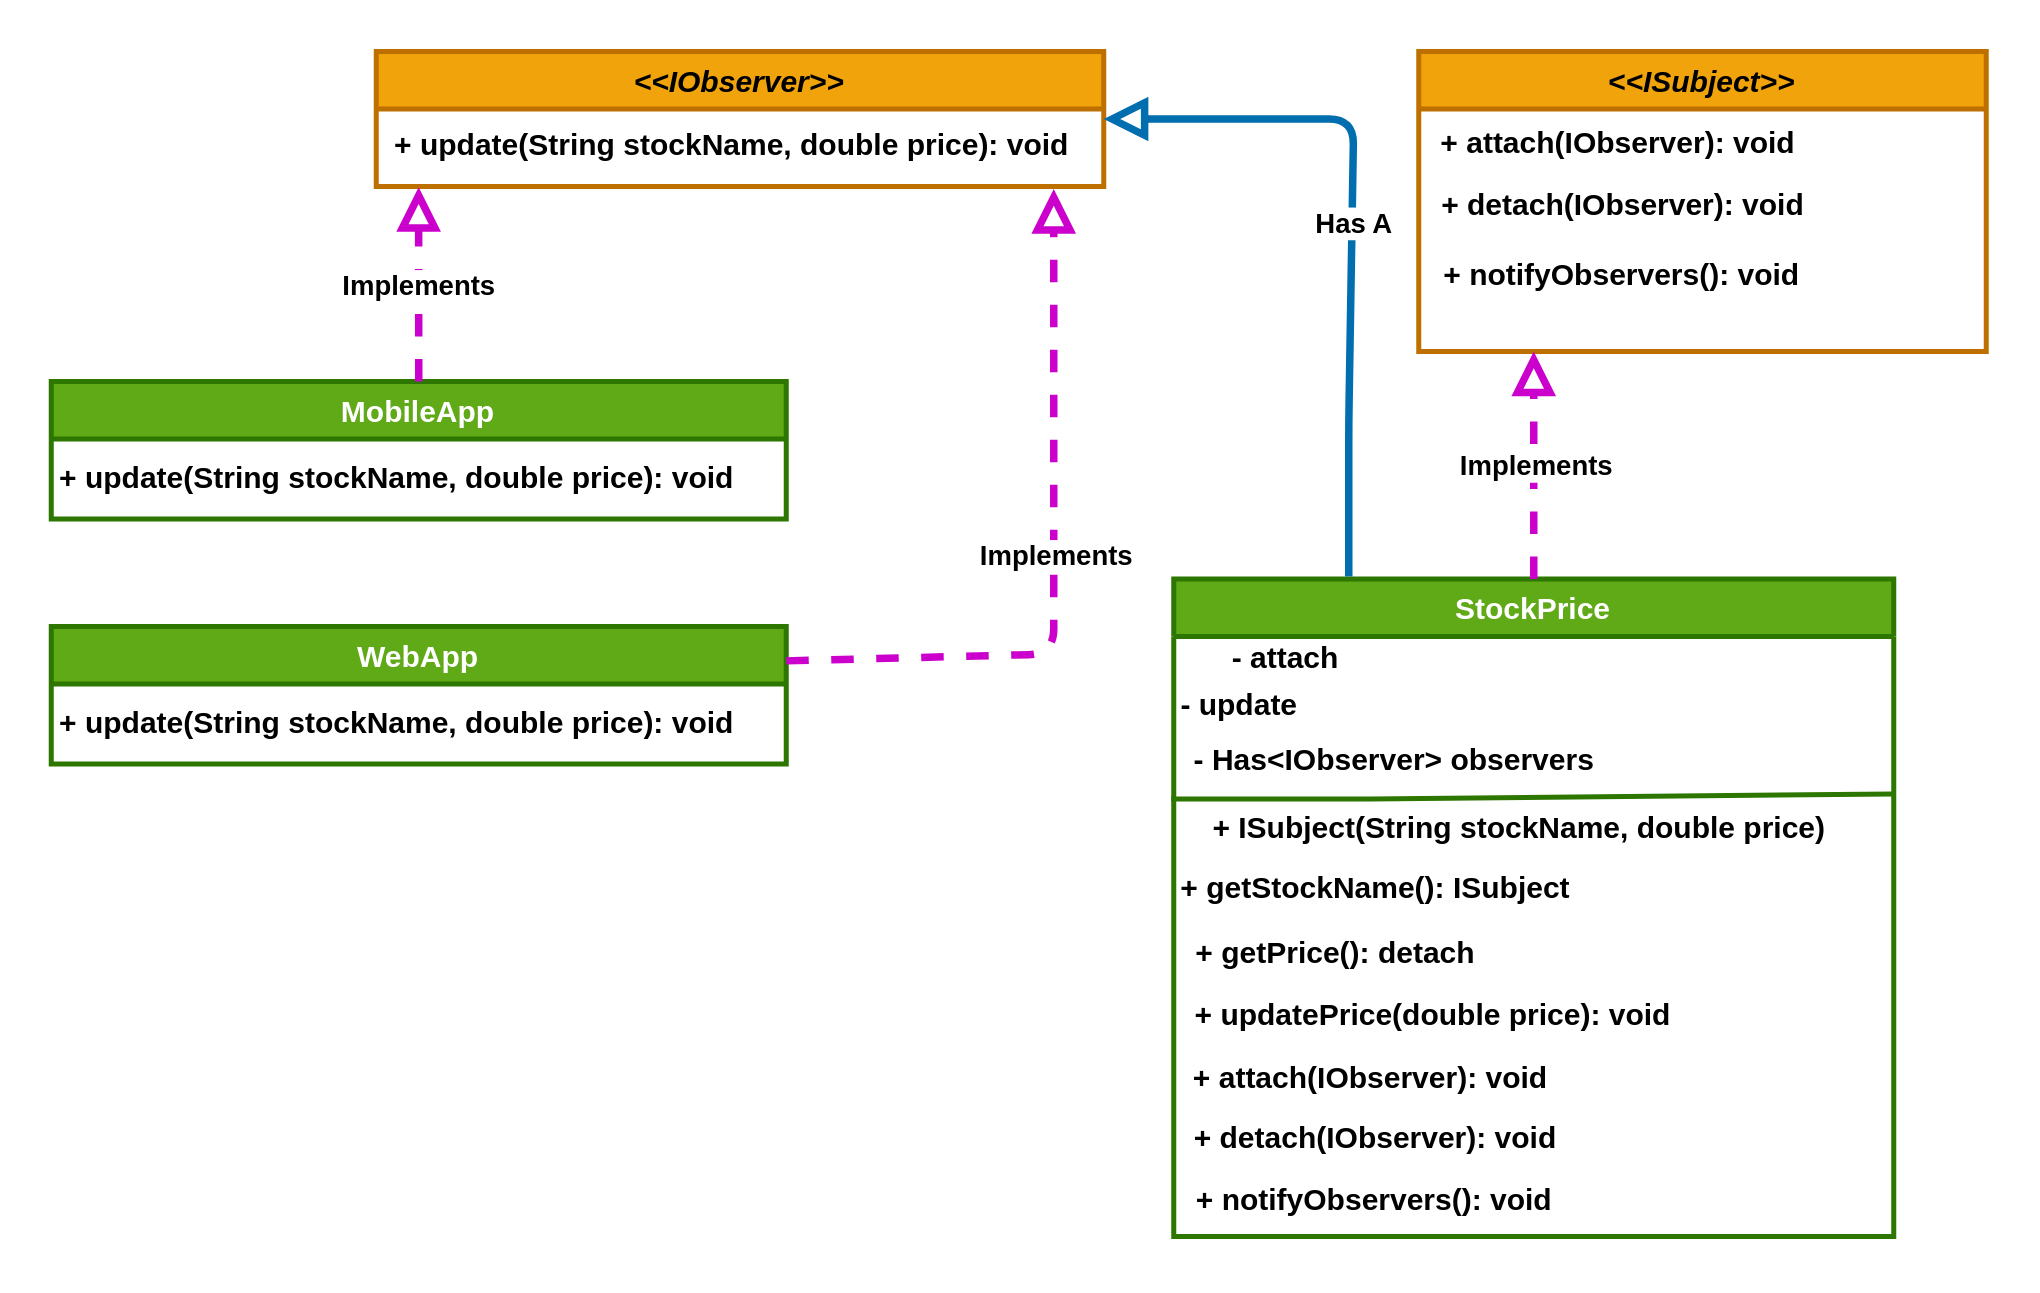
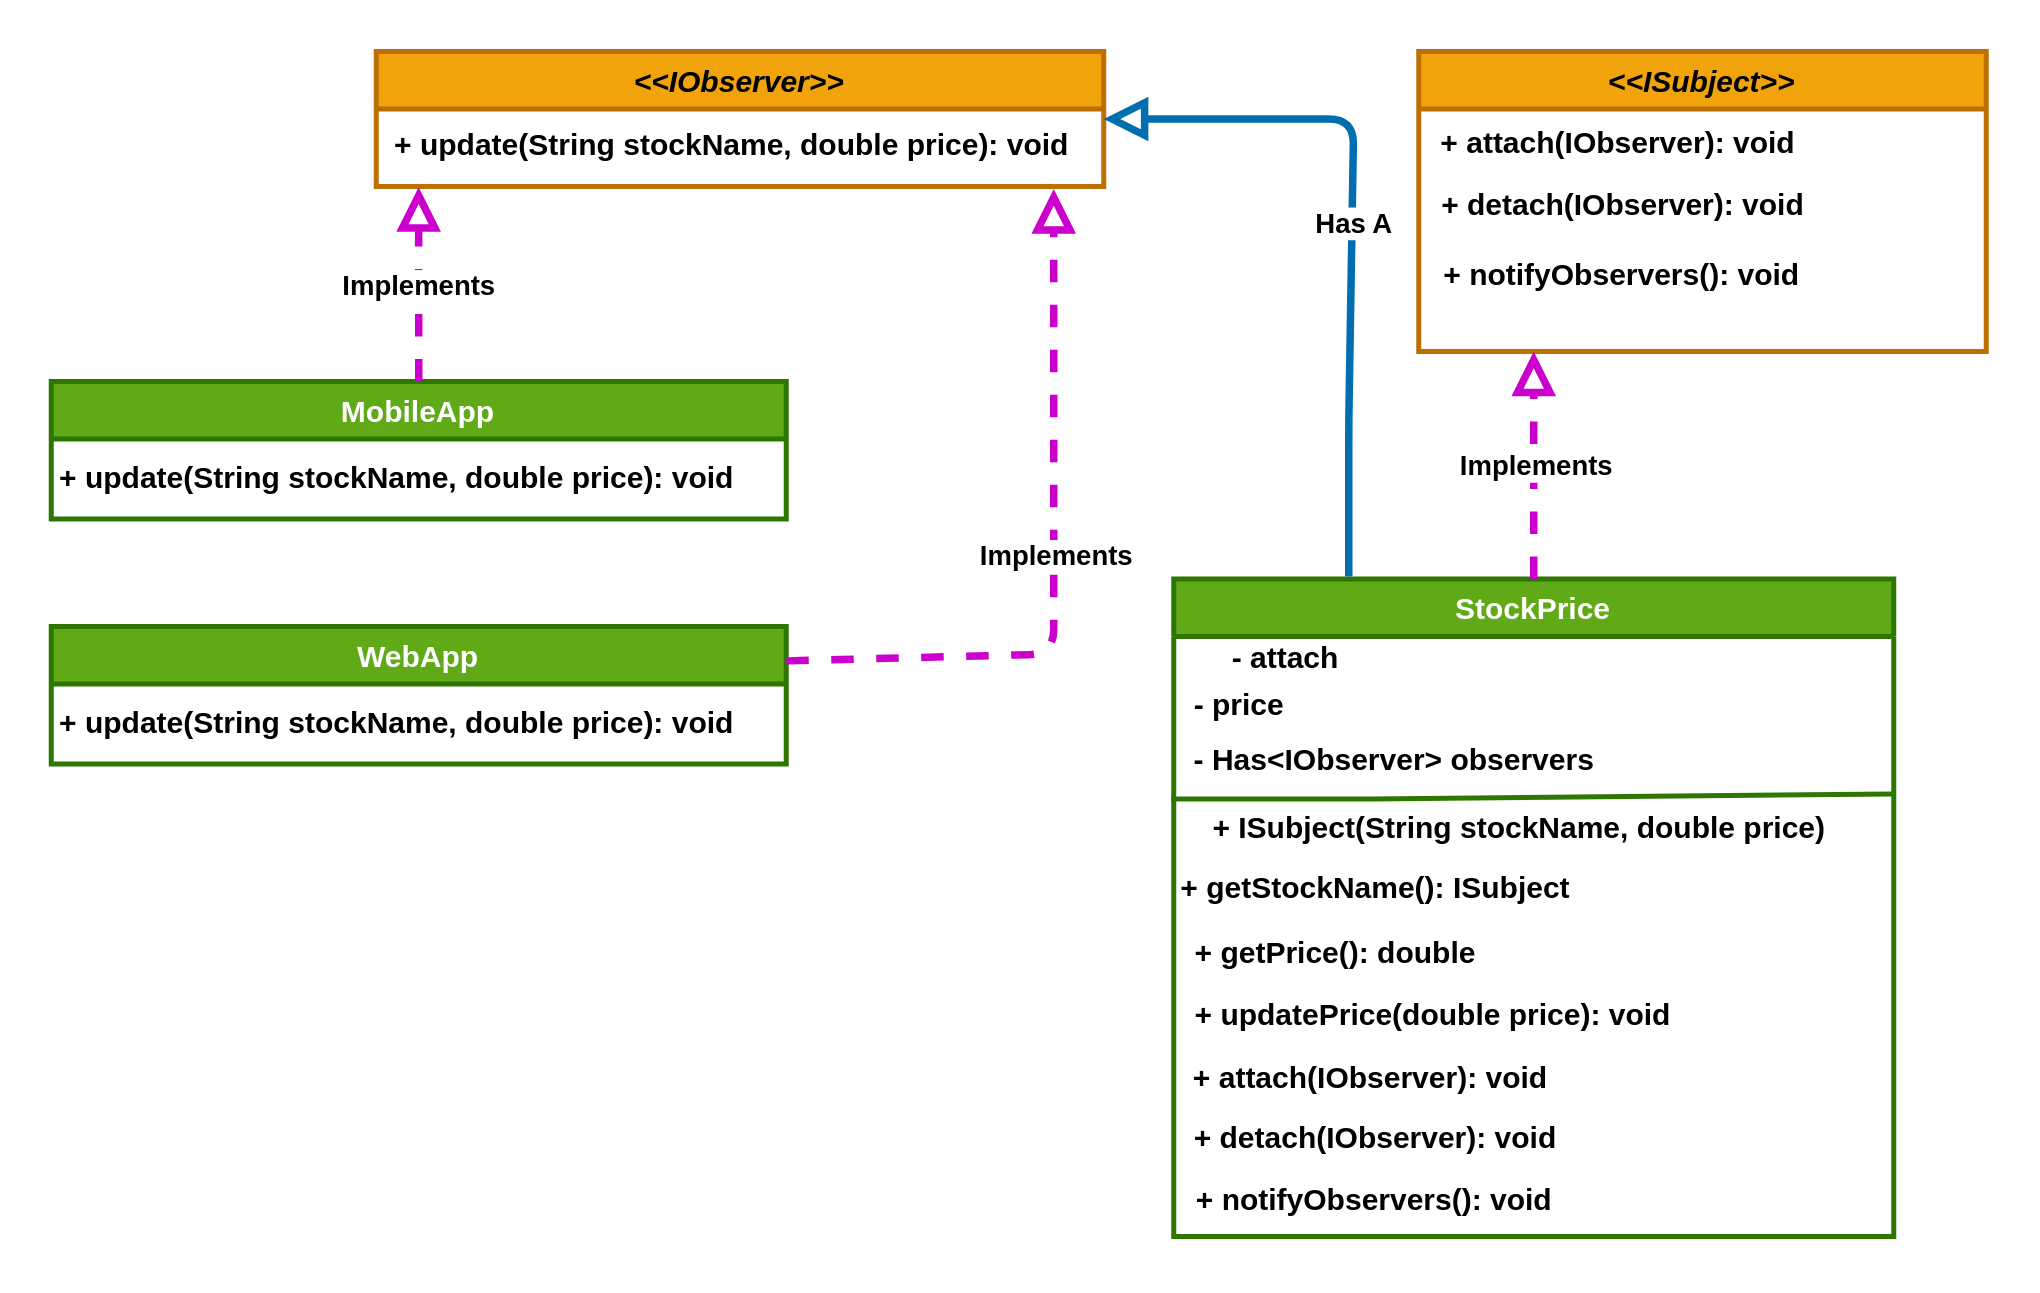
- <mxCell id="18" value="&lt;b&gt;- update&lt;/b&gt;" style="text;html=1;strokeColor=none;fillColor=none;align=center;verticalAlign=middle;whiteSpace=wrap;rounded=0;strokeWidth=2;fontColor=#000000;" vertex="1" parent="12"><mxGeometry x="-9" y="36" width="71" height="30" as="geometry" /></mxCell>
+ <mxCell id="18" value="&lt;b&gt;- price&lt;/b&gt;" style="text;html=1;strokeColor=none;fillColor=none;align=center;verticalAlign=middle;whiteSpace=wrap;rounded=0;strokeWidth=2;fontColor=#000000;" vertex="1" parent="12"><mxGeometry x="-9" y="36" width="71" height="30" as="geometry" /></mxCell>
- <mxCell id="14" value="&lt;b&gt;+ getPrice(): detach&lt;/b&gt;" style="text;html=1;strokeColor=none;fillColor=none;align=center;verticalAlign=middle;whiteSpace=wrap;rounded=0;strokeWidth=2;fontColor=#000000;" vertex="1" parent="12"><mxGeometry x="-9" y="135" width="148" height="30" as="geometry" /></mxCell>
+ <mxCell id="14" value="&lt;b&gt;+ getPrice(): double&lt;/b&gt;" style="text;html=1;strokeColor=none;fillColor=none;align=center;verticalAlign=middle;whiteSpace=wrap;rounded=0;strokeWidth=2;fontColor=#000000;" vertex="1" parent="12"><mxGeometry x="-9" y="135" width="148" height="30" as="geometry" /></mxCell>
